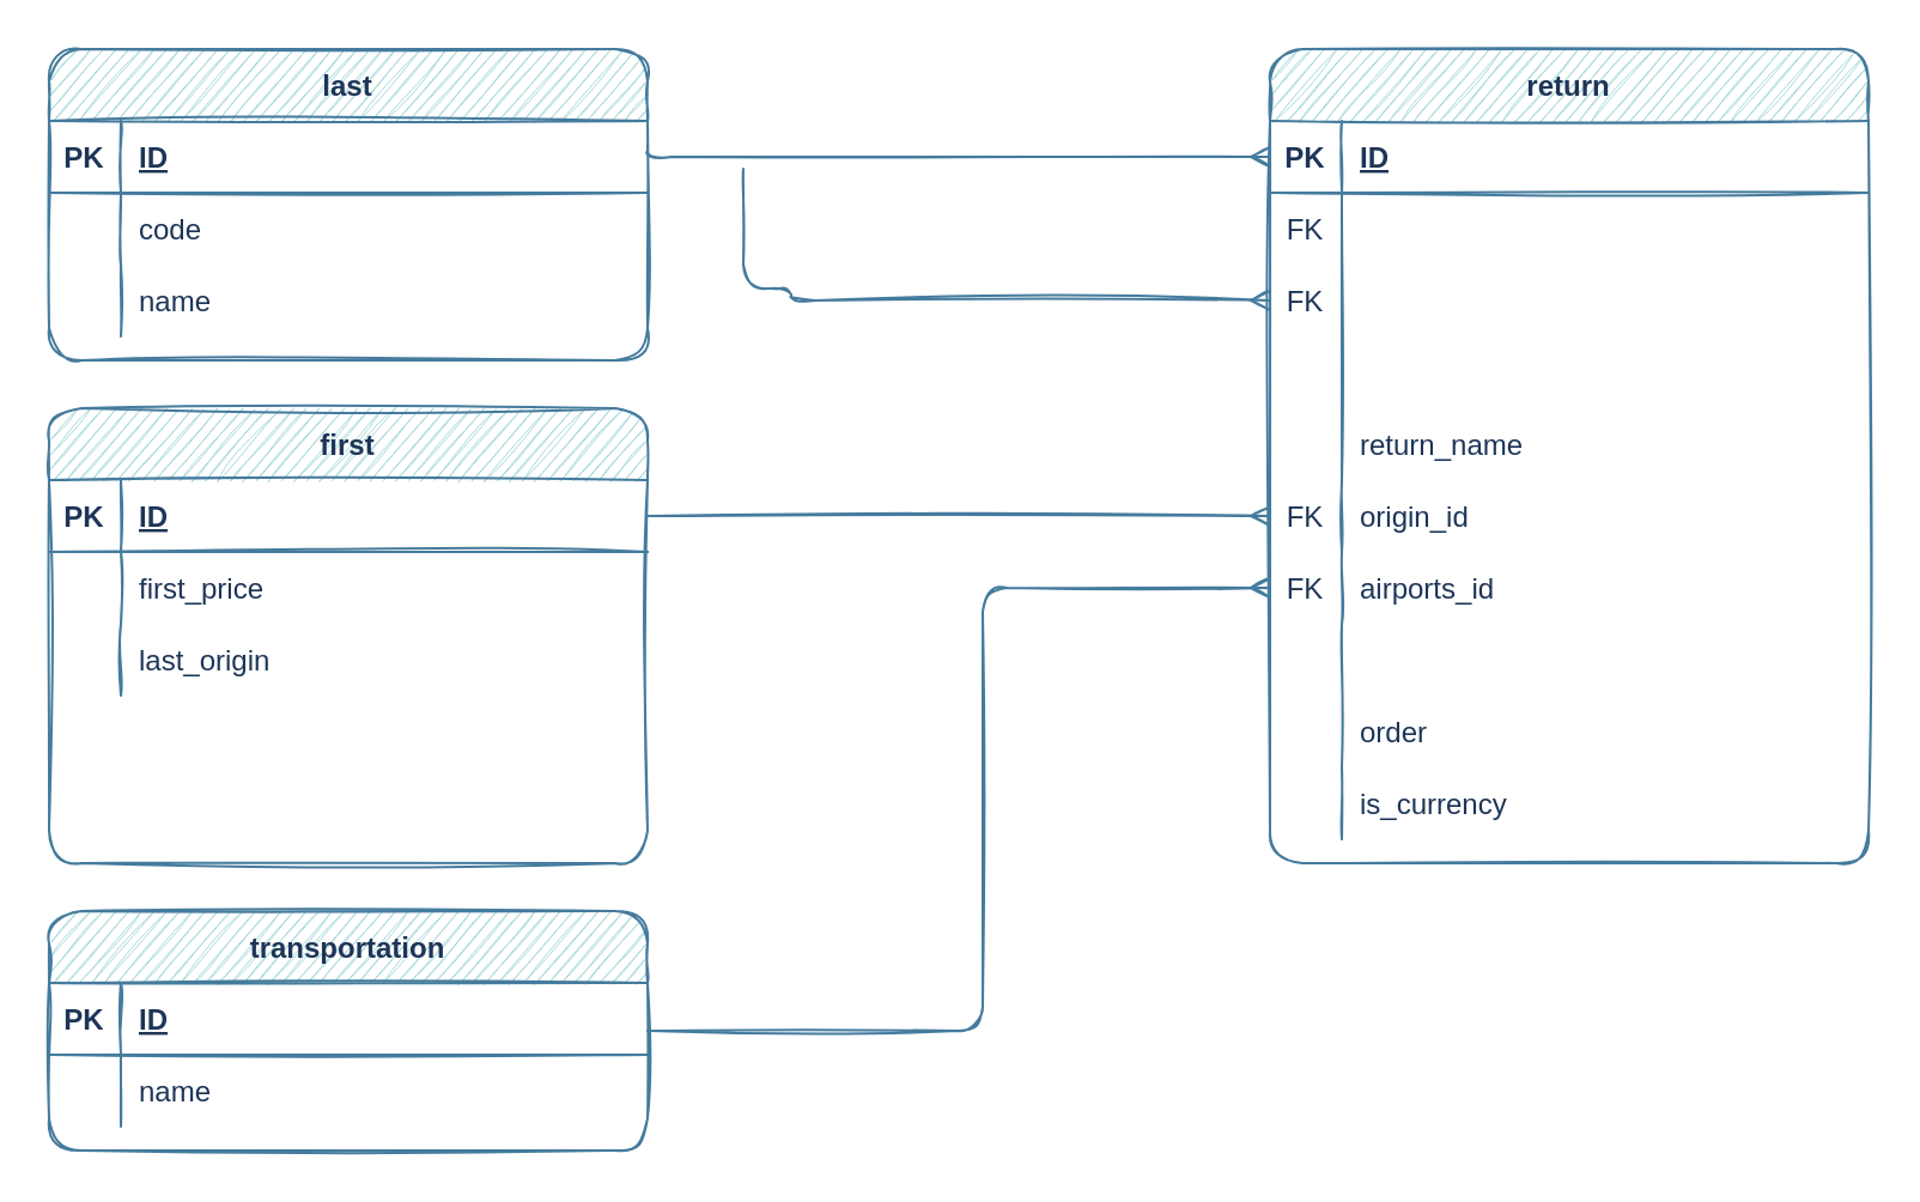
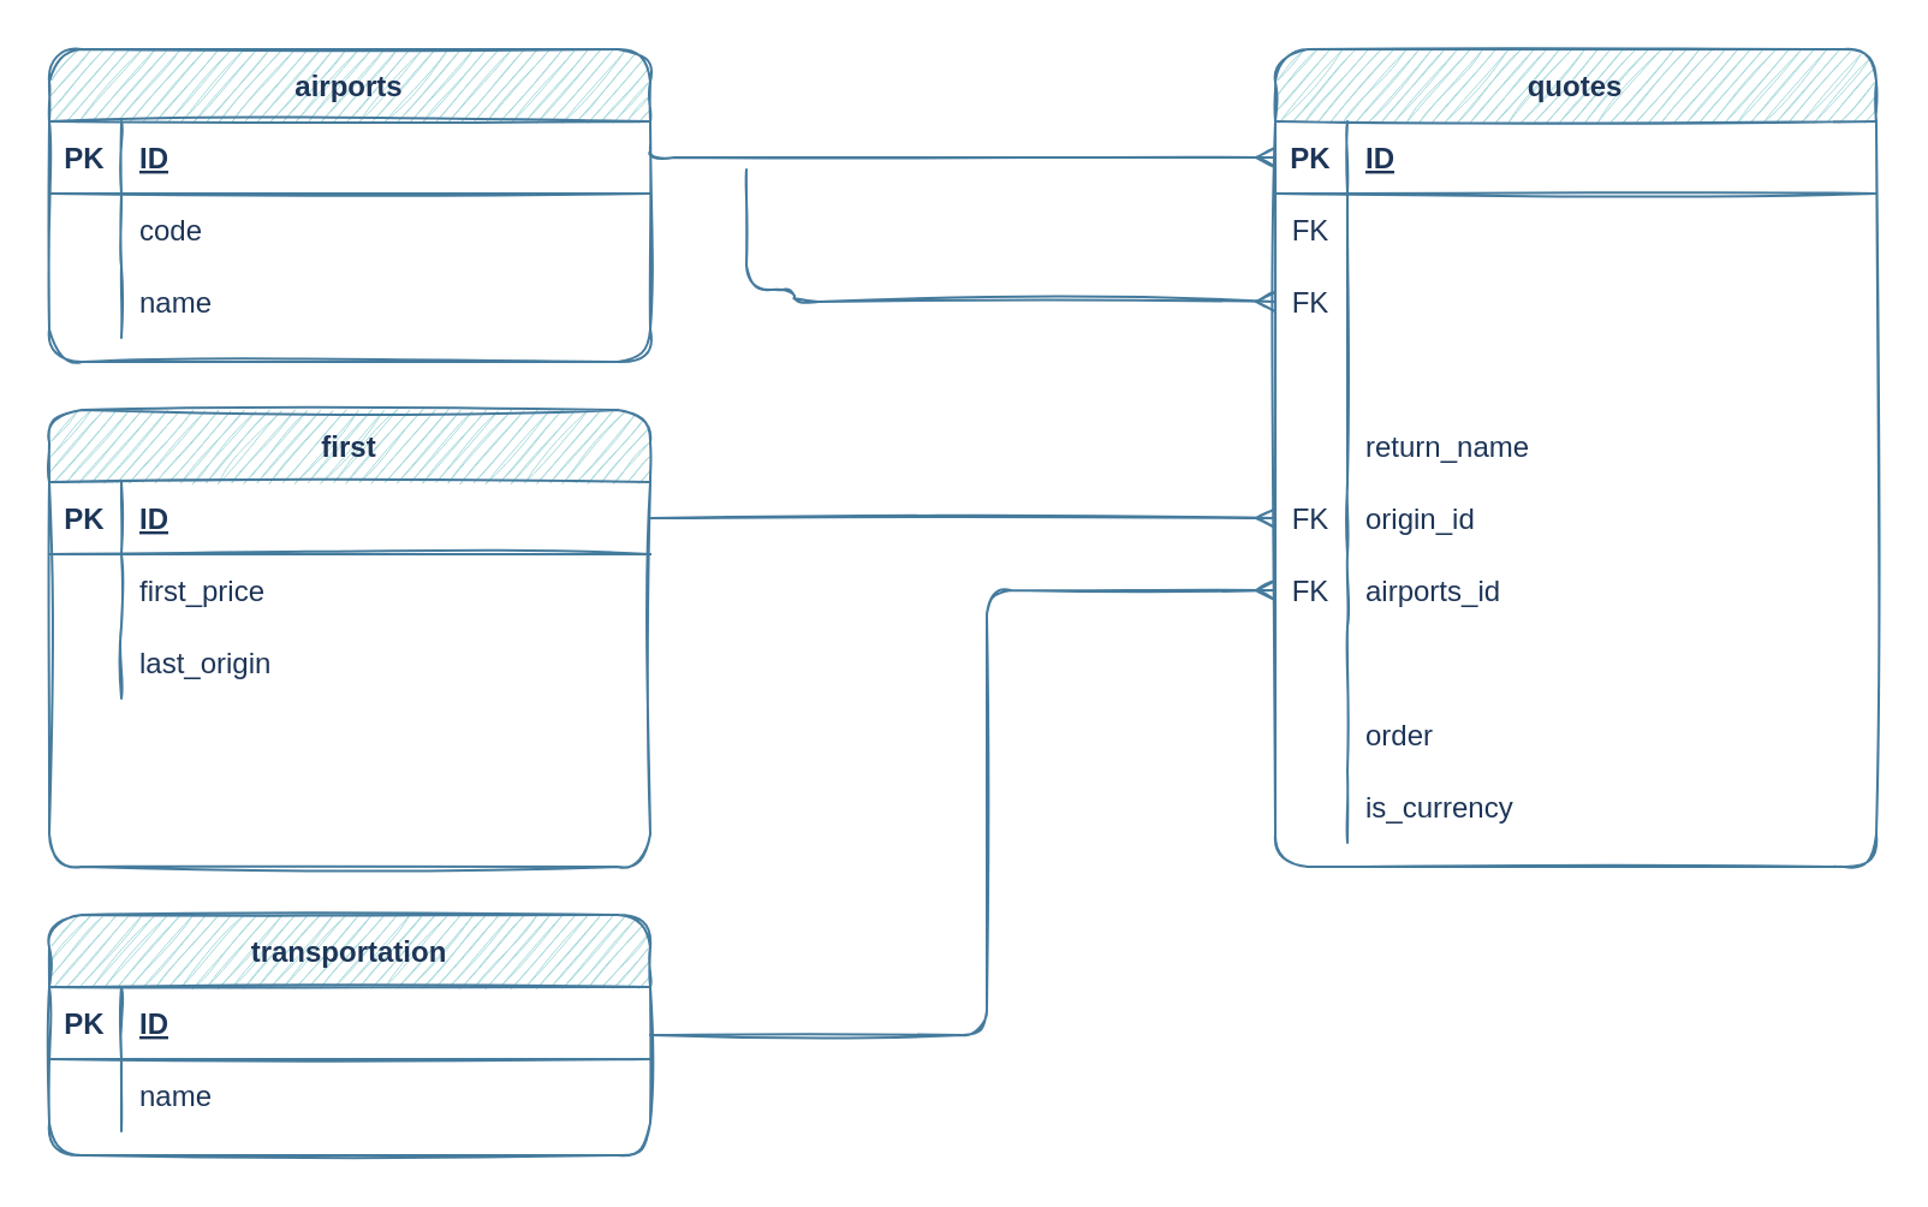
- <mxCell id="2" value="last" style="shape=table;startSize=30;container=1;collapsible=1;childLayout=tableLayout;fixedRows=1;rowLines=0;fontStyle=1;align=center;resizeLast=1;fillColor=#A8DADC;strokeColor=#457B9D;fontColor=#1D3557;sketch=1;rounded=1;" vertex="1" parent="1"><mxGeometry x="20" y="20" width="250" height="130" as="geometry" /></mxCell>
+ <mxCell id="2" value="airports" style="shape=table;startSize=30;container=1;collapsible=1;childLayout=tableLayout;fixedRows=1;rowLines=0;fontStyle=1;align=center;resizeLast=1;fillColor=#A8DADC;strokeColor=#457B9D;fontColor=#1D3557;sketch=1;rounded=1;" vertex="1" parent="1"><mxGeometry x="20" y="20" width="250" height="130" as="geometry" /></mxCell>
- <mxCell id="12" value="return" style="shape=table;startSize=30;container=1;collapsible=1;childLayout=tableLayout;fixedRows=1;rowLines=0;fontStyle=1;align=center;resizeLast=1;fillColor=#A8DADC;strokeColor=#457B9D;fontColor=#1D3557;sketch=1;rounded=1;" vertex="1" parent="1"><mxGeometry x="530" y="20" width="250" height="340" as="geometry" /></mxCell>
+ <mxCell id="12" value="quotes" style="shape=table;startSize=30;container=1;collapsible=1;childLayout=tableLayout;fixedRows=1;rowLines=0;fontStyle=1;align=center;resizeLast=1;fillColor=#A8DADC;strokeColor=#457B9D;fontColor=#1D3557;sketch=1;rounded=1;" vertex="1" parent="1"><mxGeometry x="530" y="20" width="250" height="340" as="geometry" /></mxCell>
